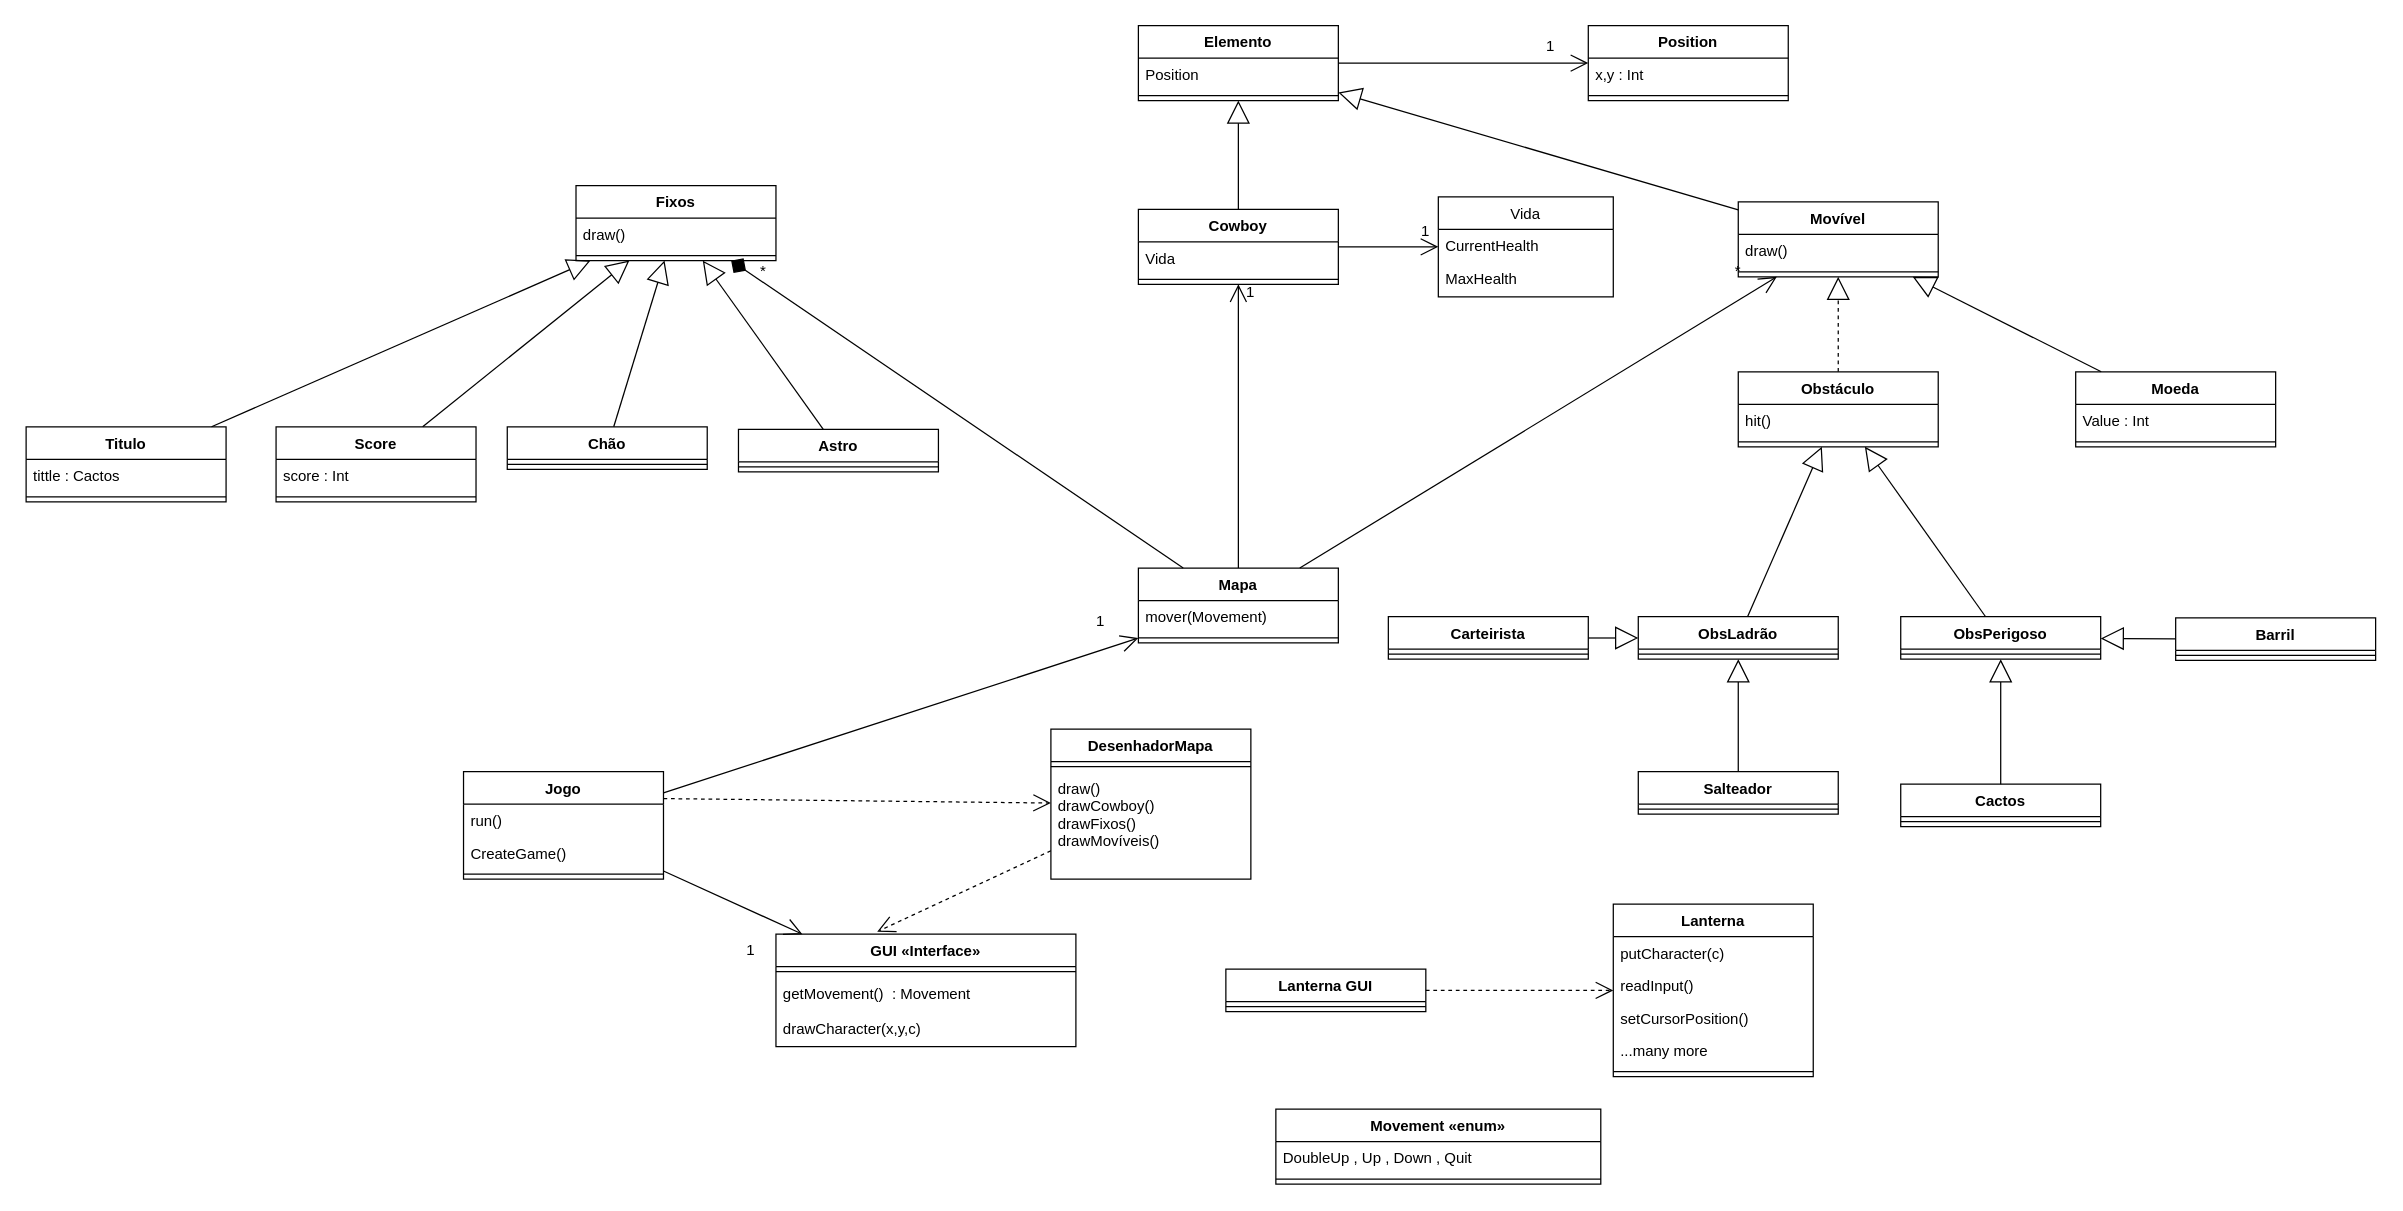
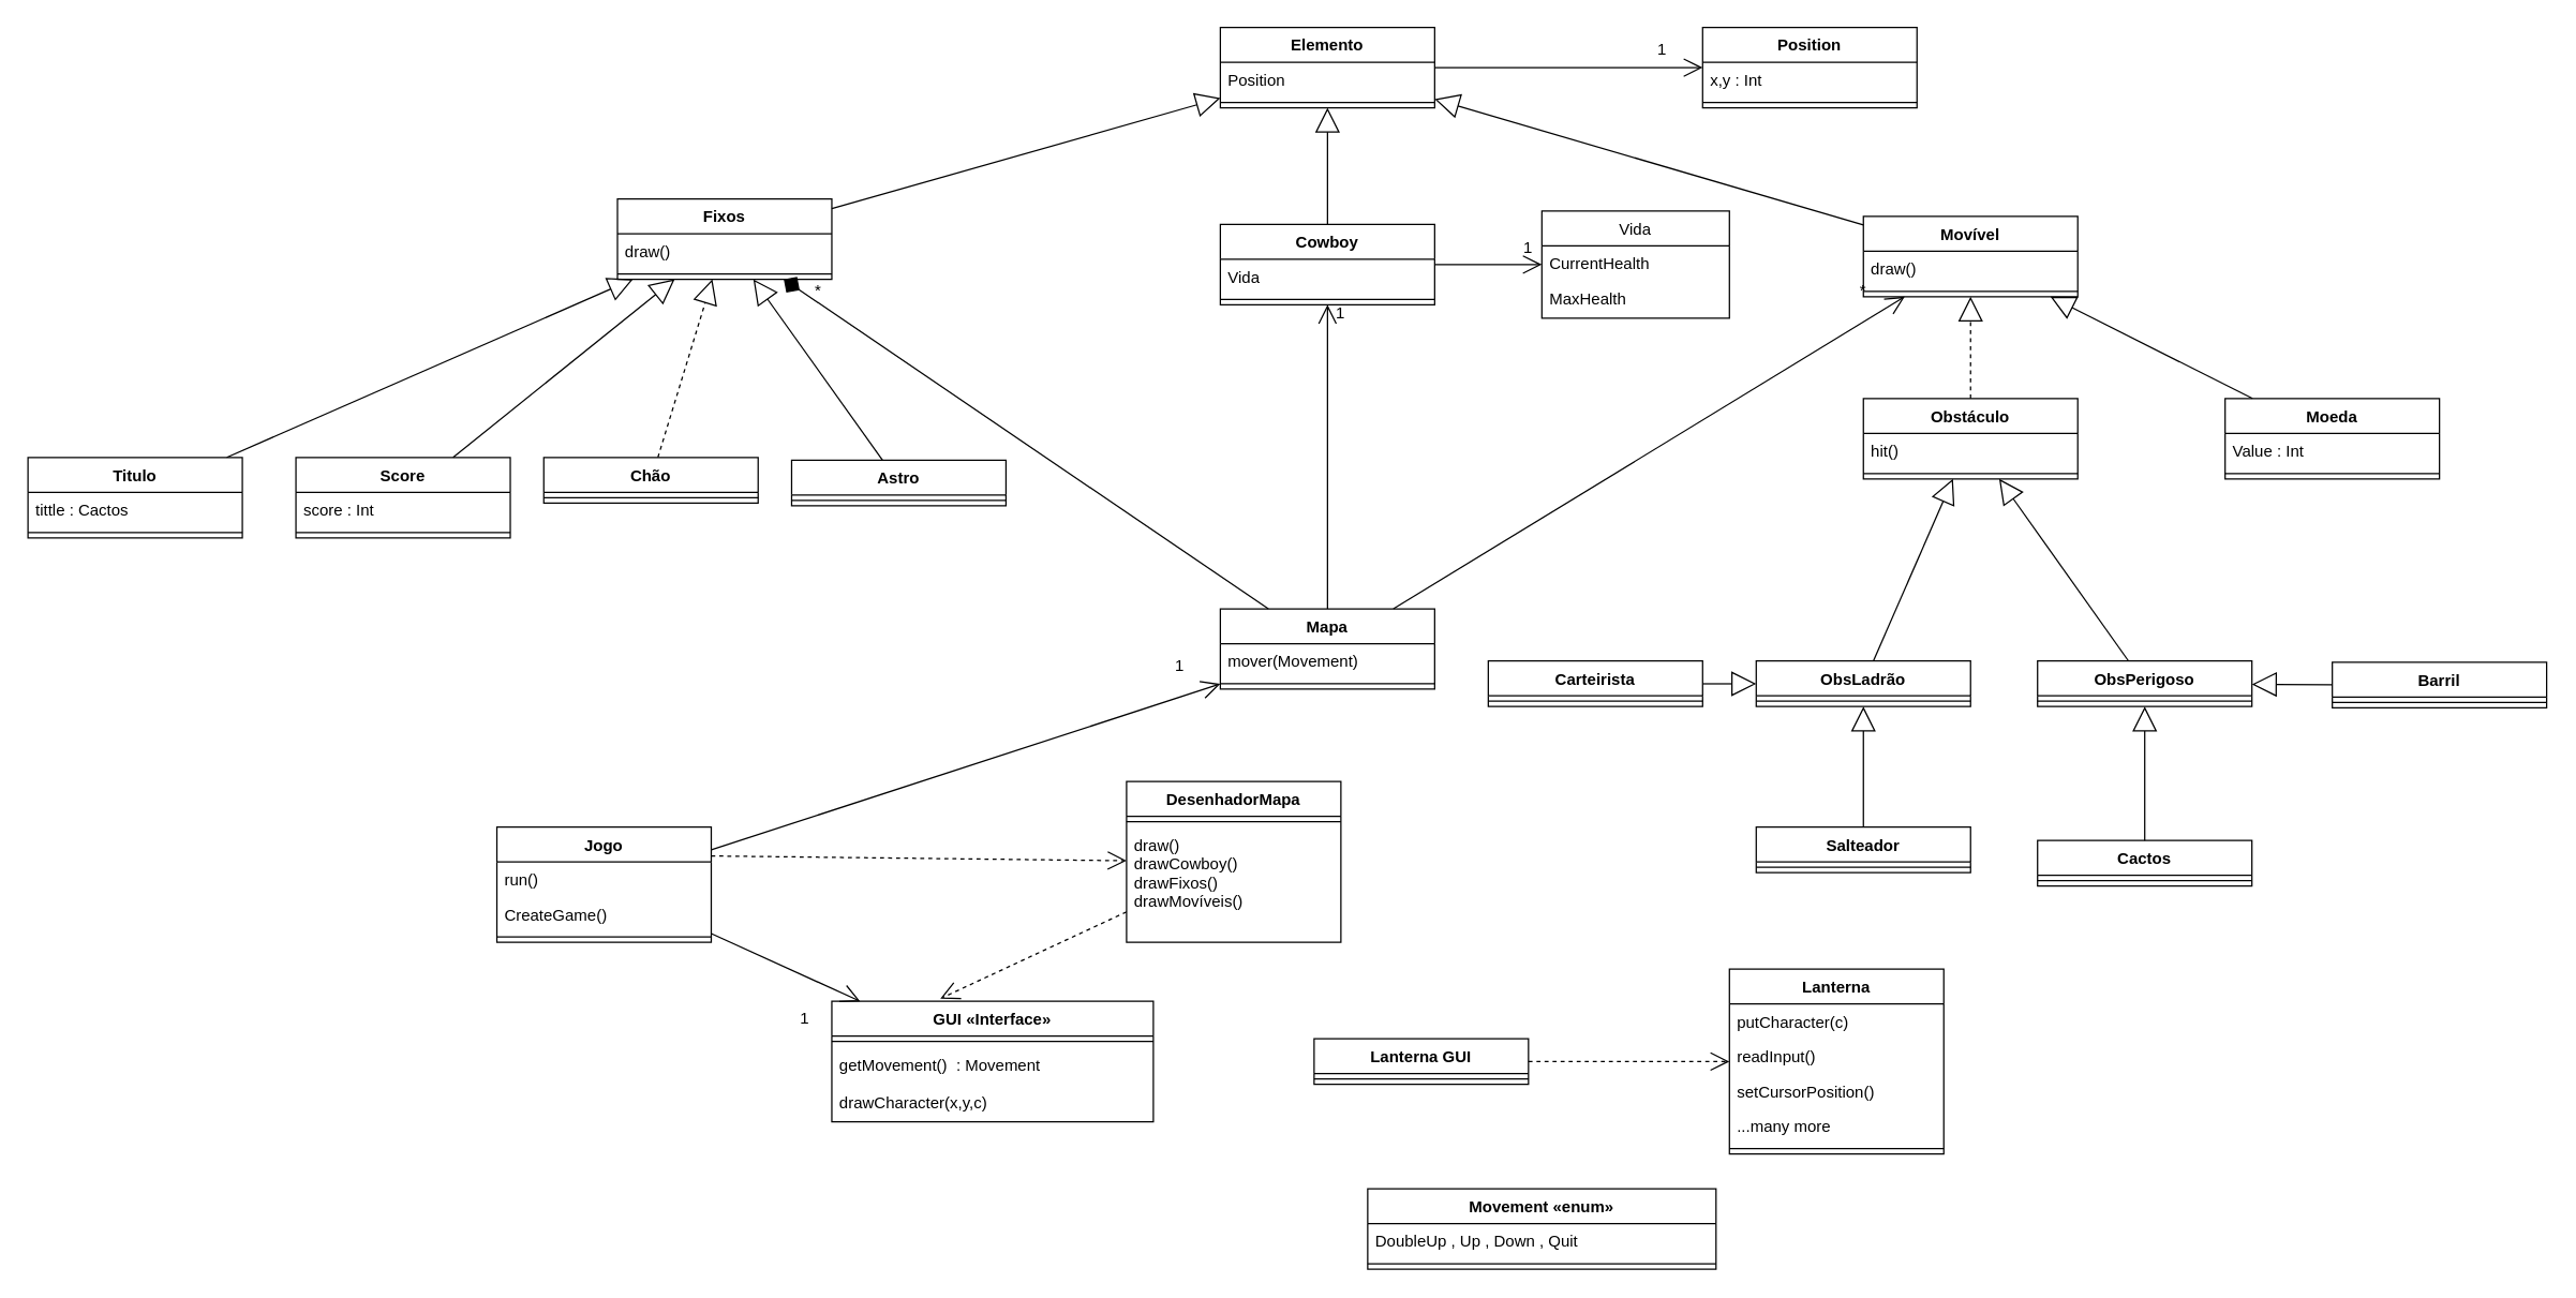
+ <mxCell id="79" value="Extends" style="endArrow=block;endSize=16;endFill=0;html=1;noLabel=1;fontColor=none;" parent="1" source="23" target="2" edge="1"><mxGeometry x="-1" y="-239" width="160" relative="1" as="geometry"><mxPoint x="590" y="357" as="sourcePoint" /><mxPoint x="750" y="357" as="targetPoint" /><mxPoint x="-200" y="-109" as="offset" /></mxGeometry></mxCell>
- <mxCell id="87" value="Extends" style="endArrow=block;endSize=16;endFill=0;html=1;noLabel=1;fontColor=none;" parent="1" source="26" target="23" edge="1"><mxGeometry x="-1" y="-239" width="160" relative="1" as="geometry"><mxPoint x="640" y="190.909" as="sourcePoint" /><mxPoint x="920" y="89.091" as="targetPoint" /><mxPoint x="-200" y="-109" as="offset" /></mxGeometry></mxCell>
+ <mxCell id="87" value="Extends" style="endArrow=block;endSize=16;endFill=0;html=1;noLabel=1;fontColor=none;dashed=1;" parent="1" source="26" target="23" edge="1"><mxGeometry x="-1" y="-239" width="160" relative="1" as="geometry"><mxPoint x="640" y="190.909" as="sourcePoint" /><mxPoint x="920" y="89.091" as="targetPoint" /><mxPoint x="-200" y="-109" as="offset" /></mxGeometry></mxCell>
